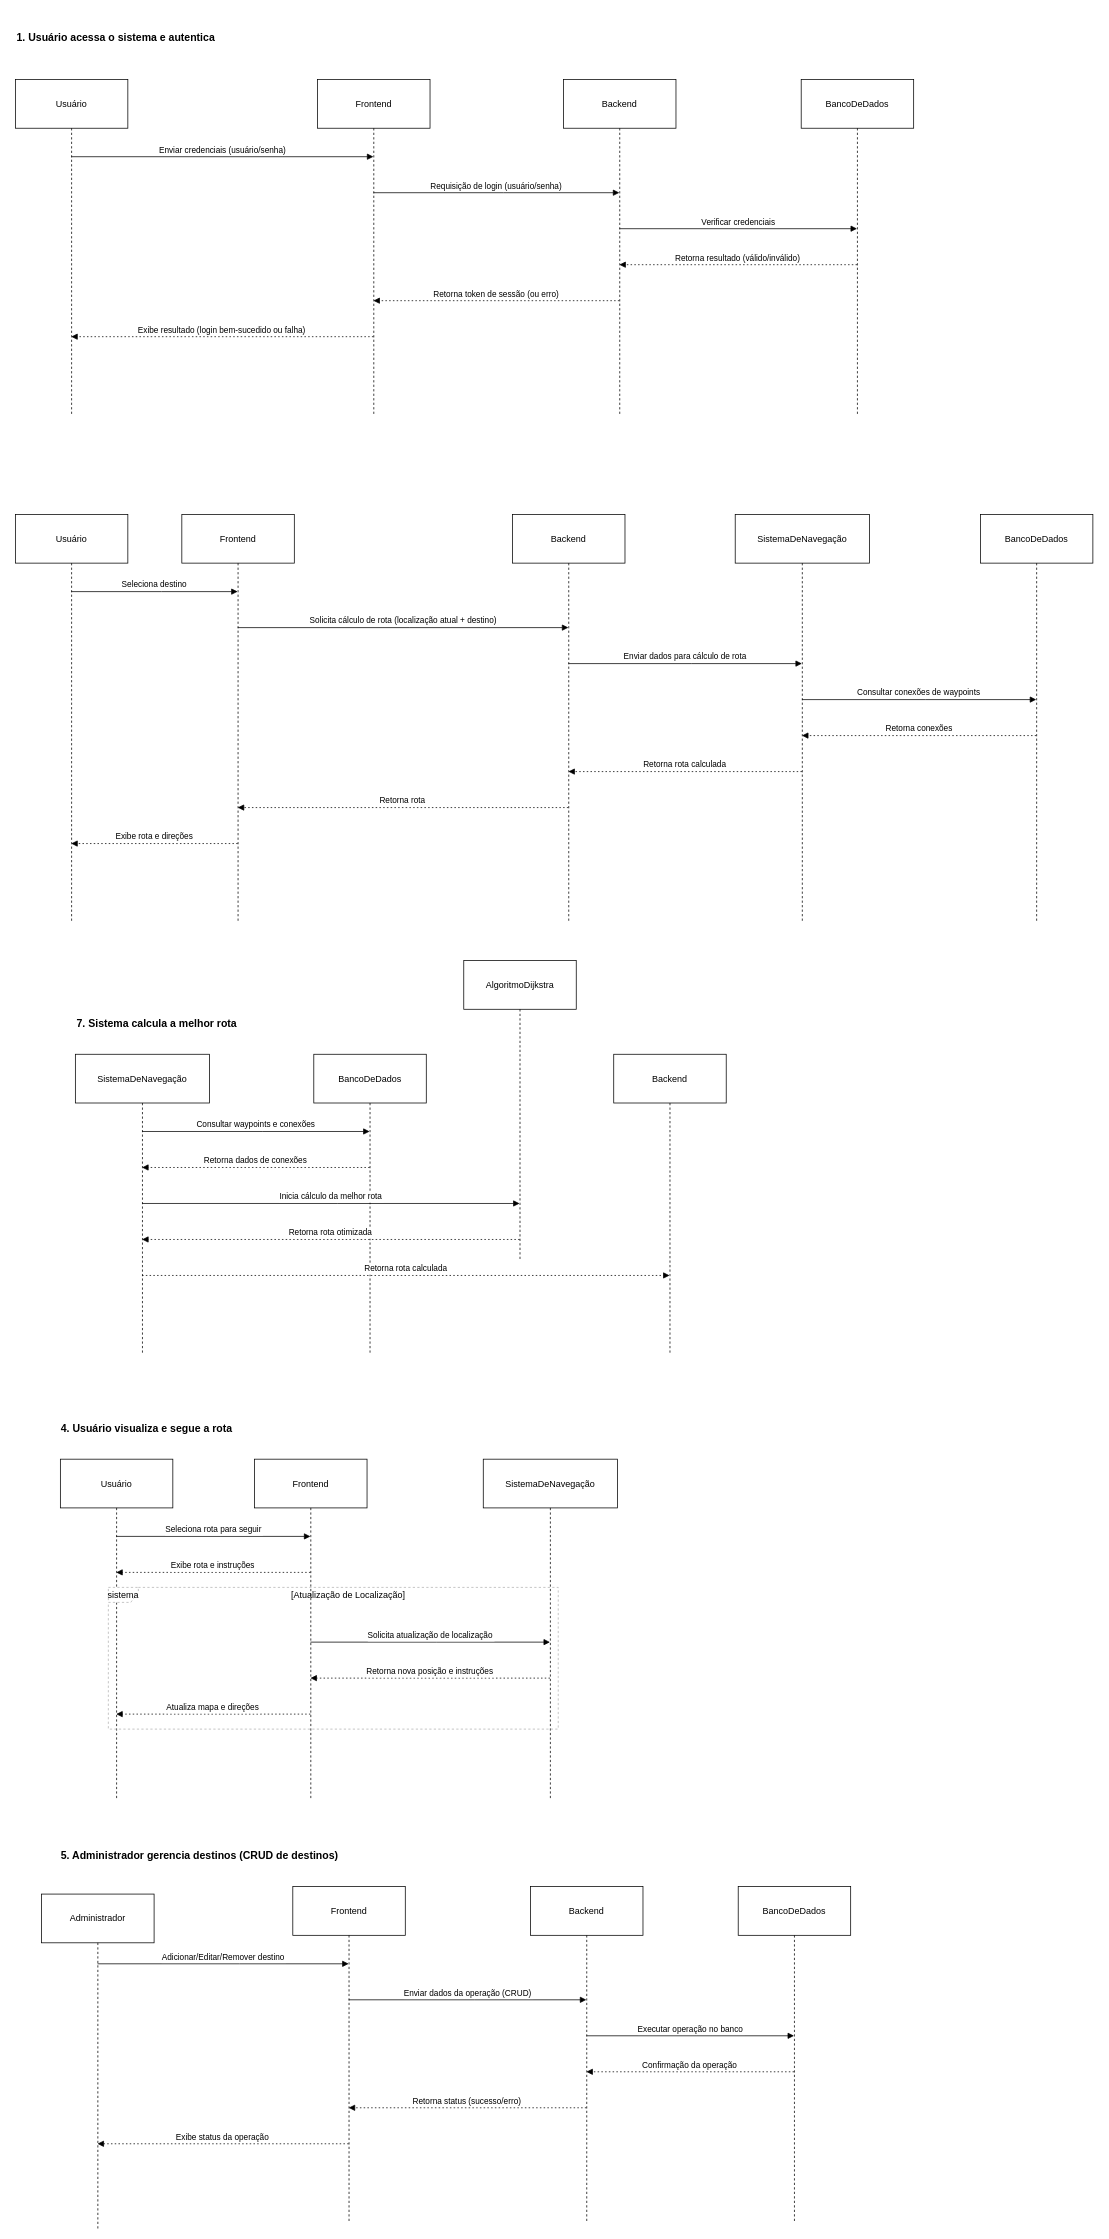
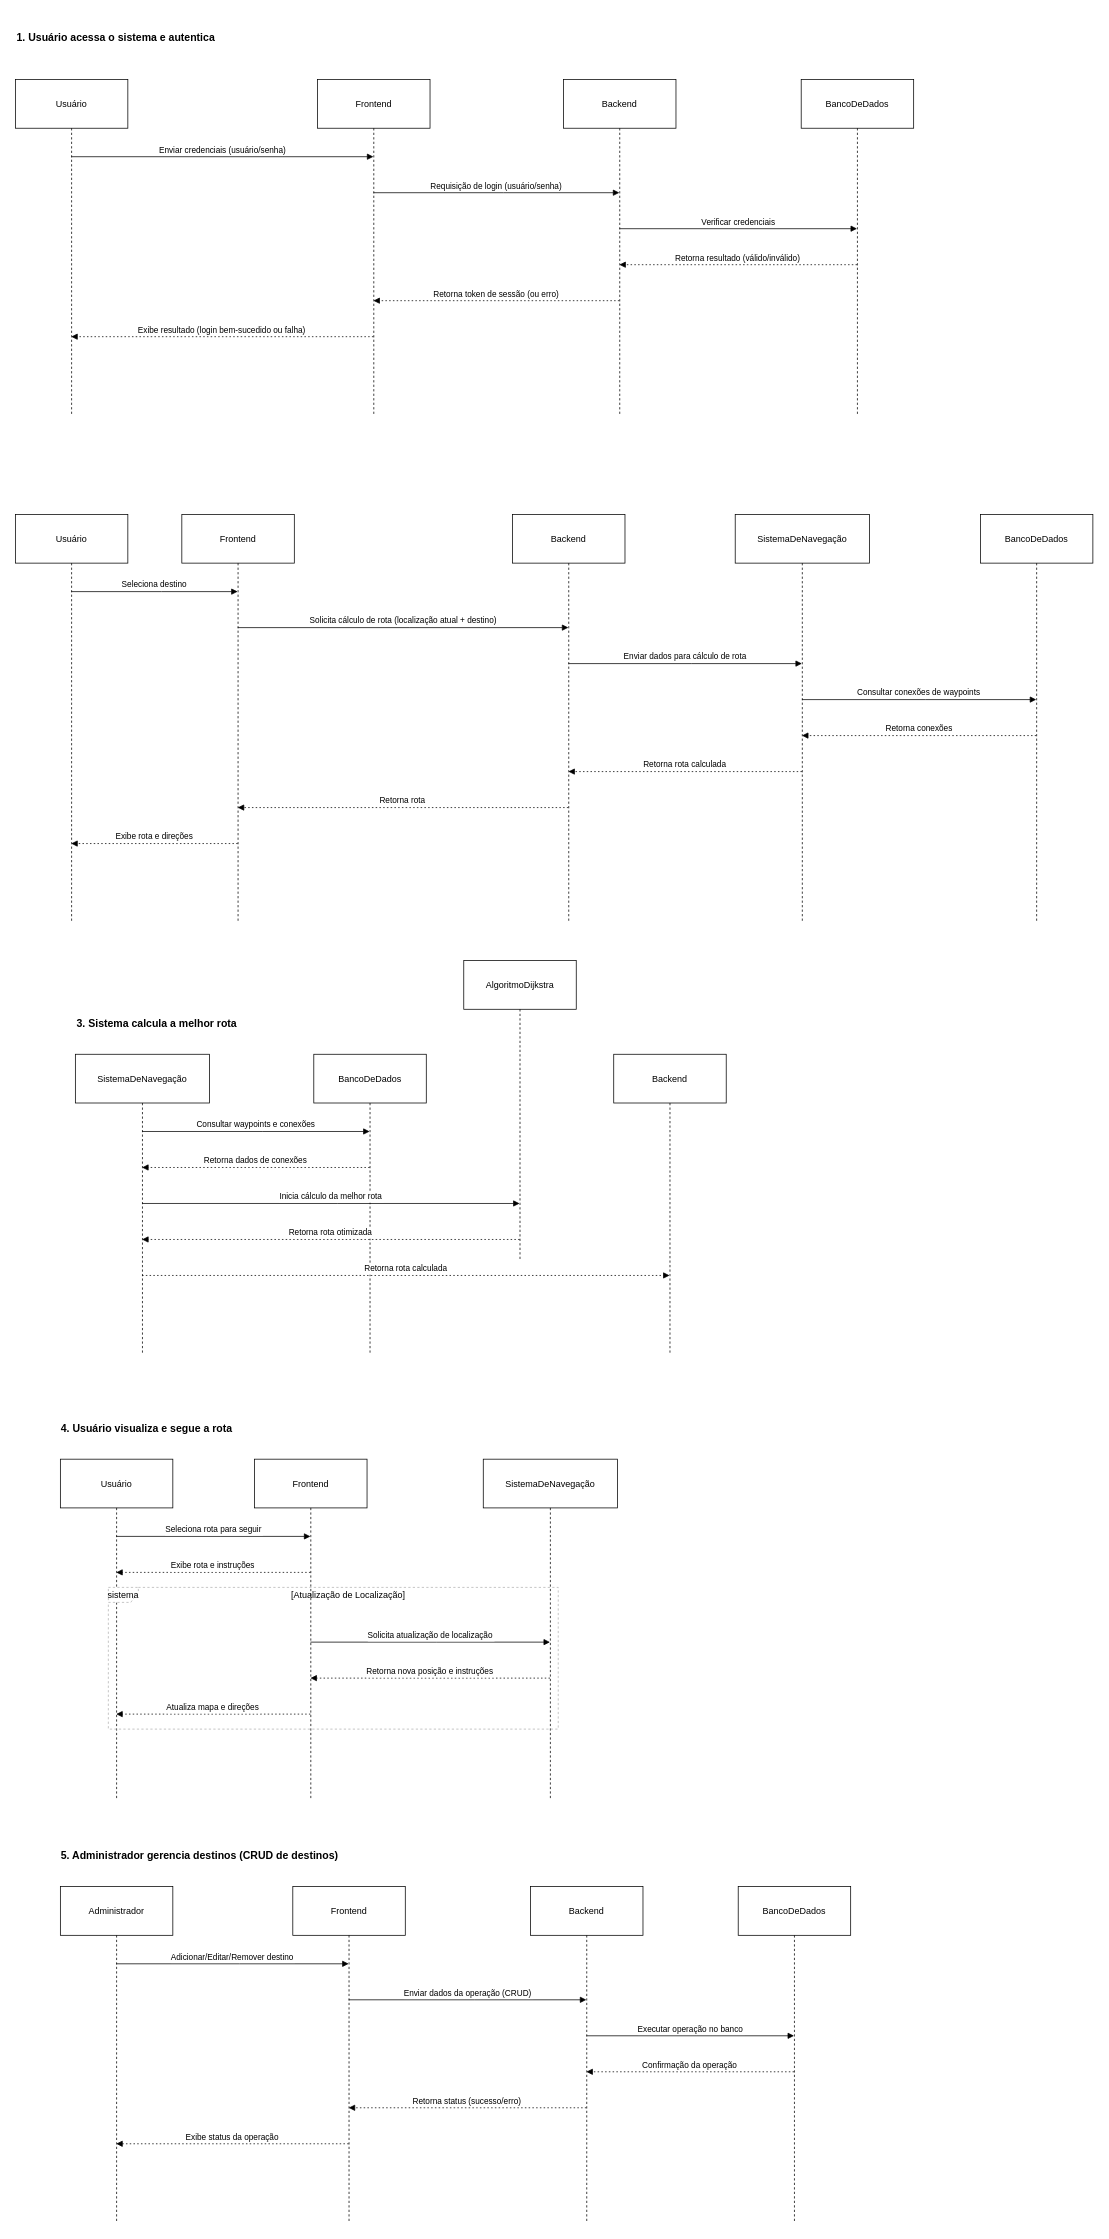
- <mxCell id="35" value="&lt;h3&gt;7. &lt;strong&gt;Sistema calcula a melhor rota&lt;/strong&gt;&lt;/h3&gt;&lt;pre class=&quot;!overflow-visible&quot;&gt;&lt;div class=&quot;dark bg-gray-950 contain-inline-size rounded-md border-[0.5px] border-token-border-medium relative&quot;&gt;&lt;div class=&quot;flex items-center text-token-text-secondary bg-token-main-surface-secondary px-4 py-2 text-xs font-sans justify-between rounded-t-md h-9&quot;&gt;&lt;/div&gt;&lt;/div&gt;&lt;/pre&gt;" style="text;whiteSpace=wrap;html=1;" vertex="1" parent="1"><mxGeometry x="100" y="1335" width="250" height="70" as="geometry" /></mxCell>
+ <mxCell id="35" value="&lt;h3&gt;3. &lt;strong&gt;Sistema calcula a melhor rota&lt;/strong&gt;&lt;/h3&gt;&lt;pre class=&quot;!overflow-visible&quot;&gt;&lt;div class=&quot;dark bg-gray-950 contain-inline-size rounded-md border-[0.5px] border-token-border-medium relative&quot;&gt;&lt;div class=&quot;flex items-center text-token-text-secondary bg-token-main-surface-secondary px-4 py-2 text-xs font-sans justify-between rounded-t-md h-9&quot;&gt;&lt;/div&gt;&lt;/div&gt;&lt;/pre&gt;" style="text;whiteSpace=wrap;html=1;" vertex="1" parent="1"><mxGeometry x="100" y="1335" width="250" height="70" as="geometry" /></mxCell>
- <mxCell id="47" value="Administrador" style="shape=umlLifeline;perimeter=lifelinePerimeter;whiteSpace=wrap;container=1;dropTarget=0;collapsible=0;recursiveResize=0;outlineConnect=0;portConstraint=eastwest;newEdgeStyle={&quot;edgeStyle&quot;:&quot;elbowEdgeStyle&quot;,&quot;elbow&quot;:&quot;vertical&quot;,&quot;curved&quot;:0,&quot;rounded&quot;:0};size=65;" vertex="1" parent="1"><mxGeometry x="55" y="2525" width="150" height="448" as="geometry" /></mxCell>
+ <mxCell id="47" value="Administrador" style="shape=umlLifeline;perimeter=lifelinePerimeter;whiteSpace=wrap;container=1;dropTarget=0;collapsible=0;recursiveResize=0;outlineConnect=0;portConstraint=eastwest;newEdgeStyle={&quot;edgeStyle&quot;:&quot;elbowEdgeStyle&quot;,&quot;elbow&quot;:&quot;vertical&quot;,&quot;curved&quot;:0,&quot;rounded&quot;:0};size=65;" vertex="1" parent="1"><mxGeometry x="80" y="2515" width="150" height="448" as="geometry" /></mxCell>
